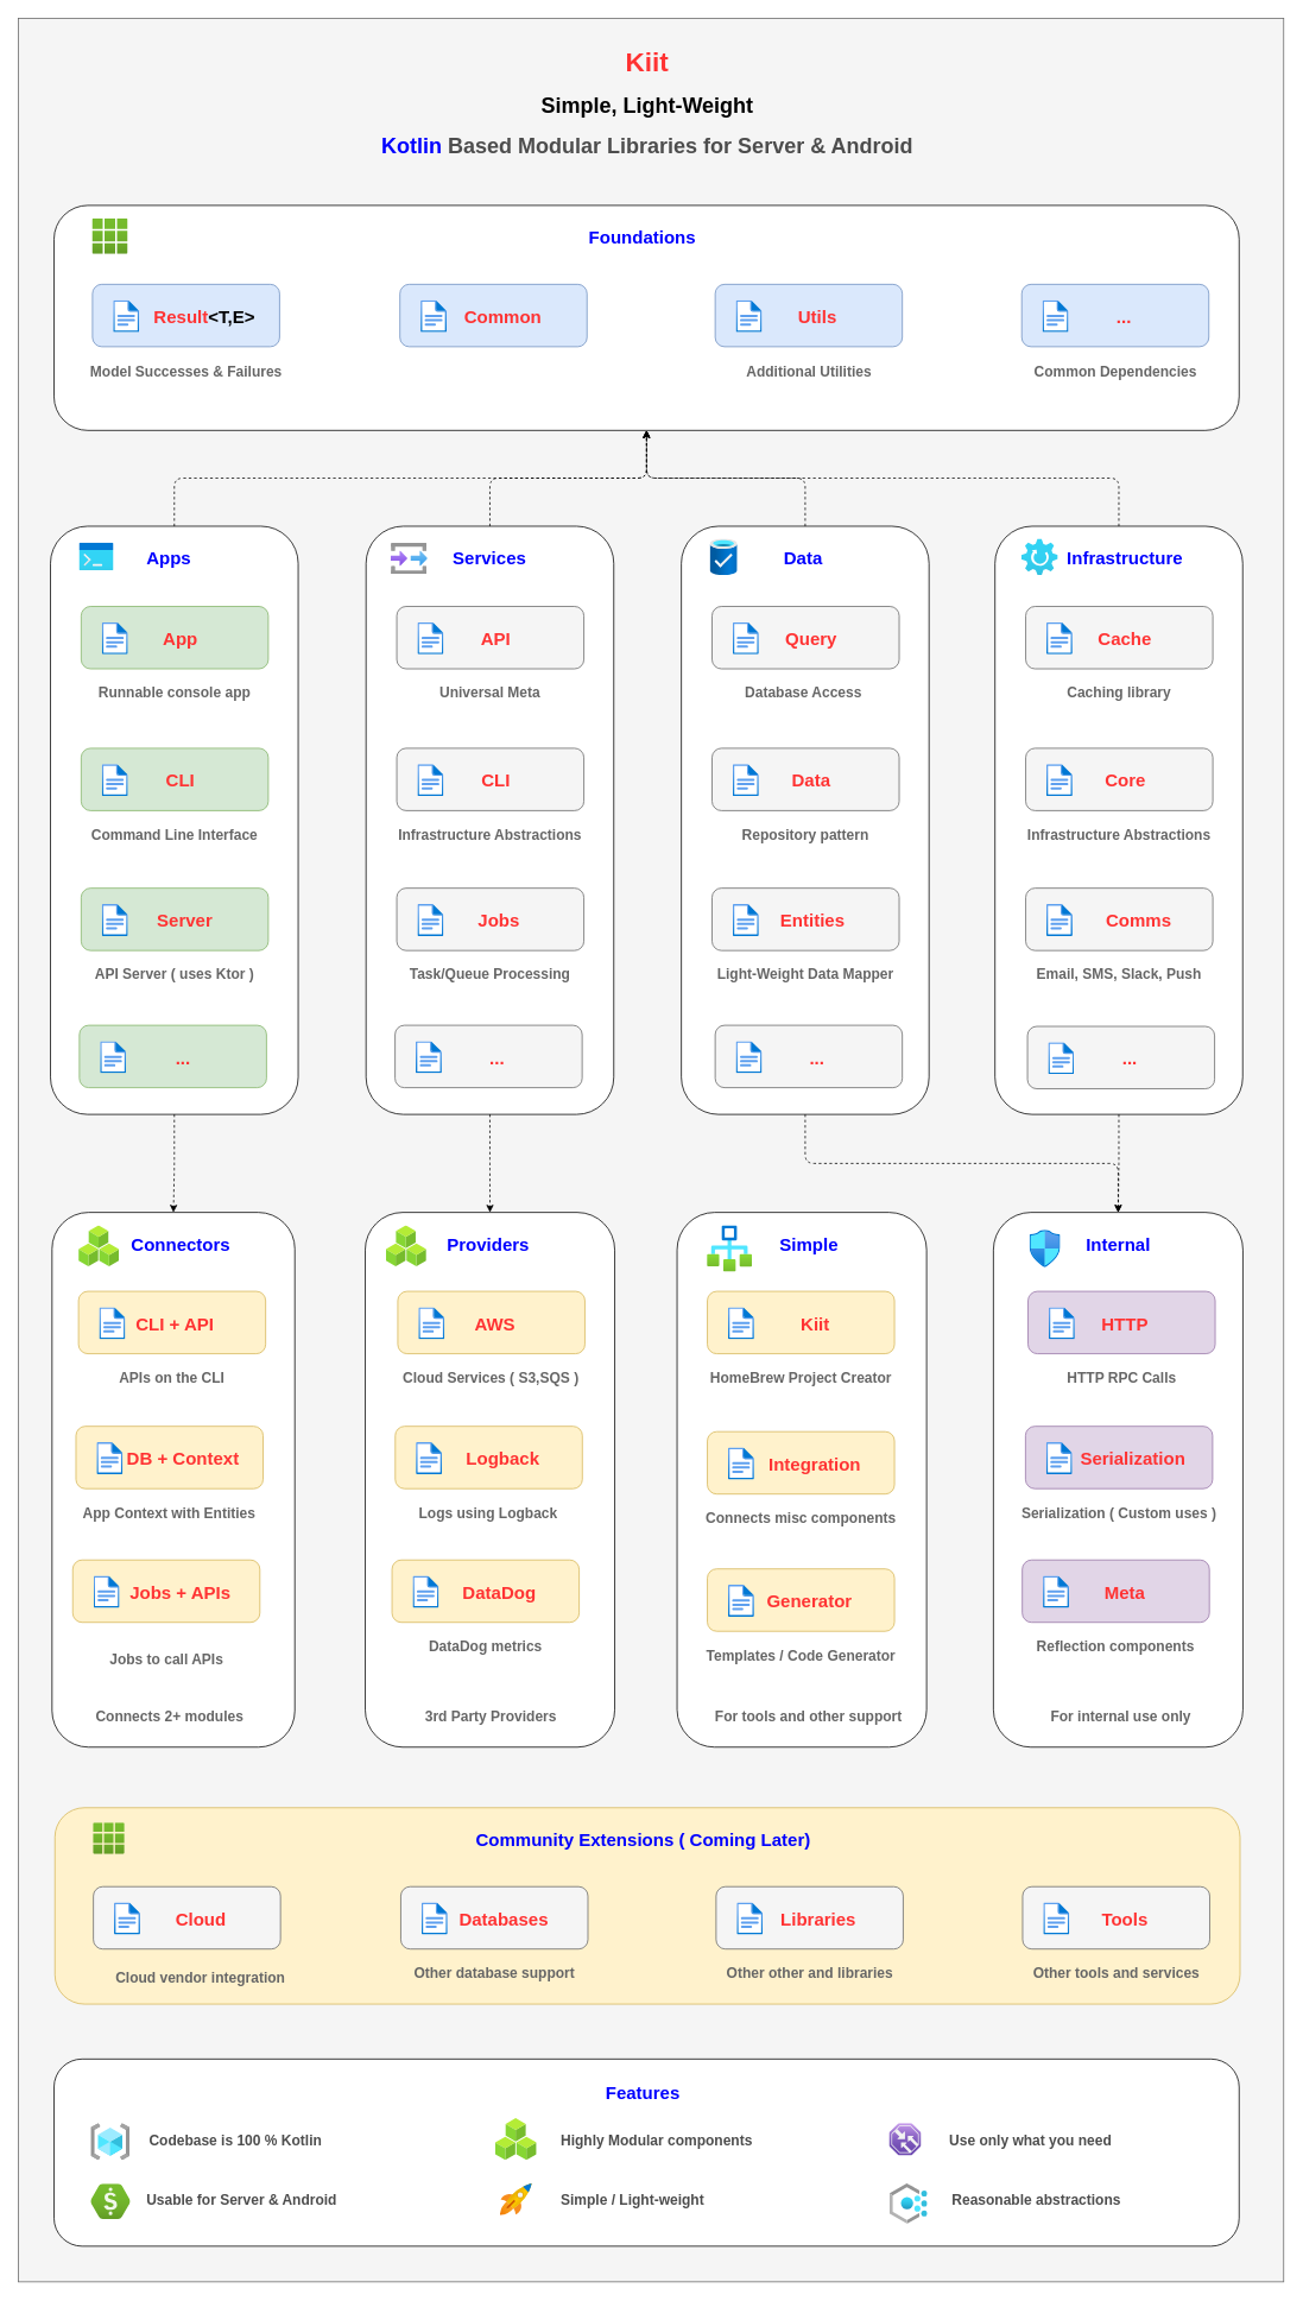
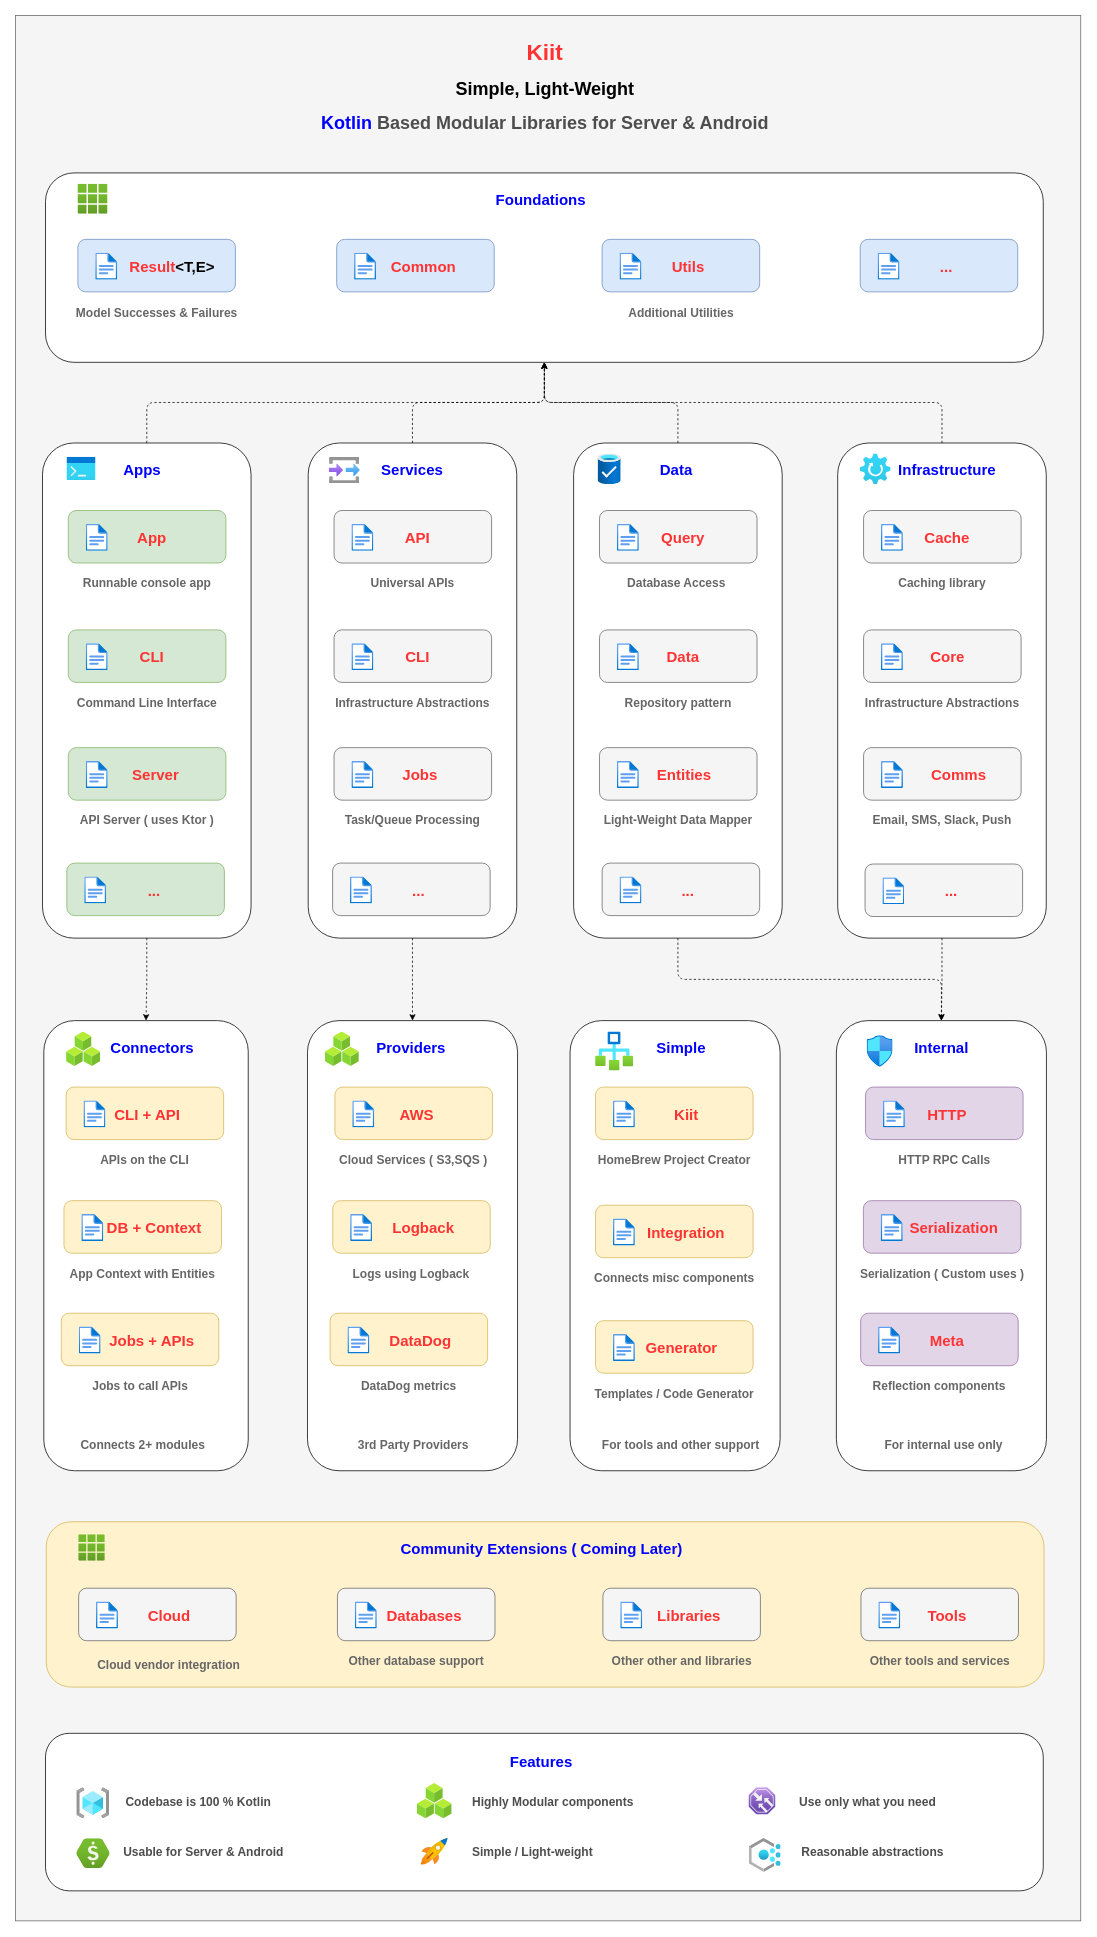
- <mxCell id="23" value="&lt;b style=&quot;font-size: 16px&quot;&gt;Common Dependencies&lt;/b&gt;" style="text;html=1;strokeColor=none;fillColor=none;align=center;verticalAlign=middle;whiteSpace=wrap;rounded=0;fontColor=#666666;" parent="1" vertex="1"><mxGeometry x="1139.53" y="400.77" width="222.94" height="30" as="geometry" /></mxCell>
- <mxCell id="43" value="&lt;span style=&quot;font-size: 16px&quot;&gt;&lt;b&gt;Universal Meta&lt;/b&gt;&lt;/span&gt;" style="text;html=1;strokeColor=none;fillColor=none;align=center;verticalAlign=middle;whiteSpace=wrap;rounded=0;fontColor=#666666;" parent="1" vertex="1"><mxGeometry x="438.17" y="762.21" width="222.94" height="30" as="geometry" /></mxCell>
+ <mxCell id="43" value="&lt;span style=&quot;font-size: 16px&quot;&gt;&lt;b&gt;Universal APIs&lt;/b&gt;&lt;/span&gt;" style="text;html=1;strokeColor=none;fillColor=none;align=center;verticalAlign=middle;whiteSpace=wrap;rounded=0;fontColor=#666666;" parent="1" vertex="1"><mxGeometry x="438.17" y="762.21" width="222.94" height="30" as="geometry" /></mxCell>
- <mxCell id="156" value="&lt;span style=&quot;font-size: 16px&quot;&gt;&lt;b&gt;Jobs to call APIs&lt;/b&gt;&lt;/span&gt;" style="text;html=1;strokeColor=none;fillColor=none;align=center;verticalAlign=middle;whiteSpace=wrap;rounded=0;fontColor=#666666;" parent="1" vertex="1"><mxGeometry x="74.54" y="1847.21" width="222.94" height="30" as="geometry" /></mxCell>
+ <mxCell id="156" value="&lt;span style=&quot;font-size: 16px&quot;&gt;&lt;b&gt;Jobs to call APIs&lt;/b&gt;&lt;/span&gt;" style="text;html=1;strokeColor=none;fillColor=none;align=center;verticalAlign=middle;whiteSpace=wrap;rounded=0;fontColor=#666666;" parent="1" vertex="1"><mxGeometry x="74.54" y="1832.21" width="222.94" height="30" as="geometry" /></mxCell>
